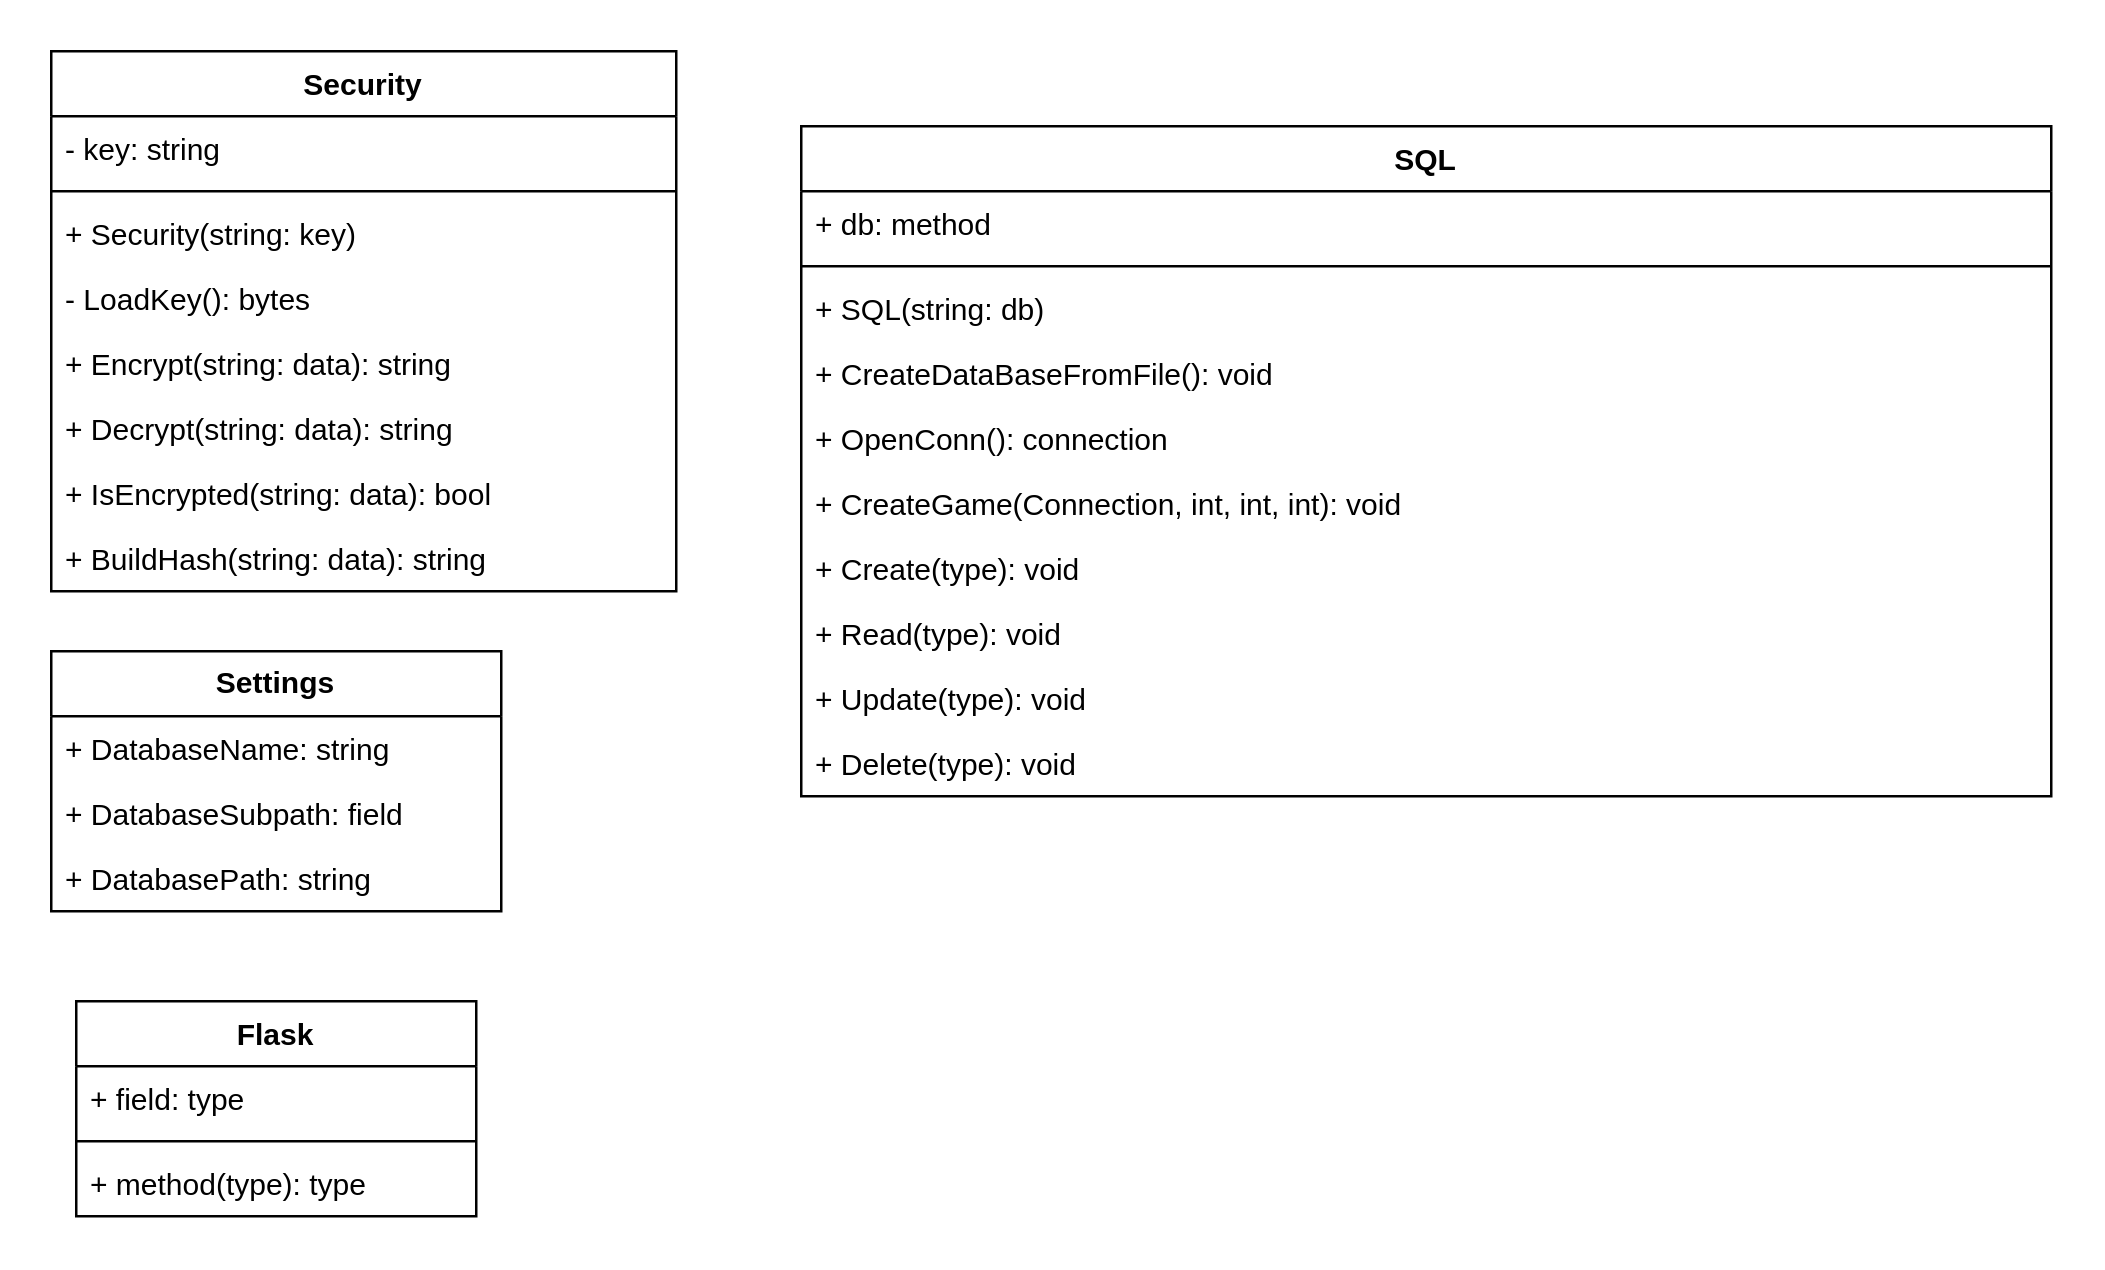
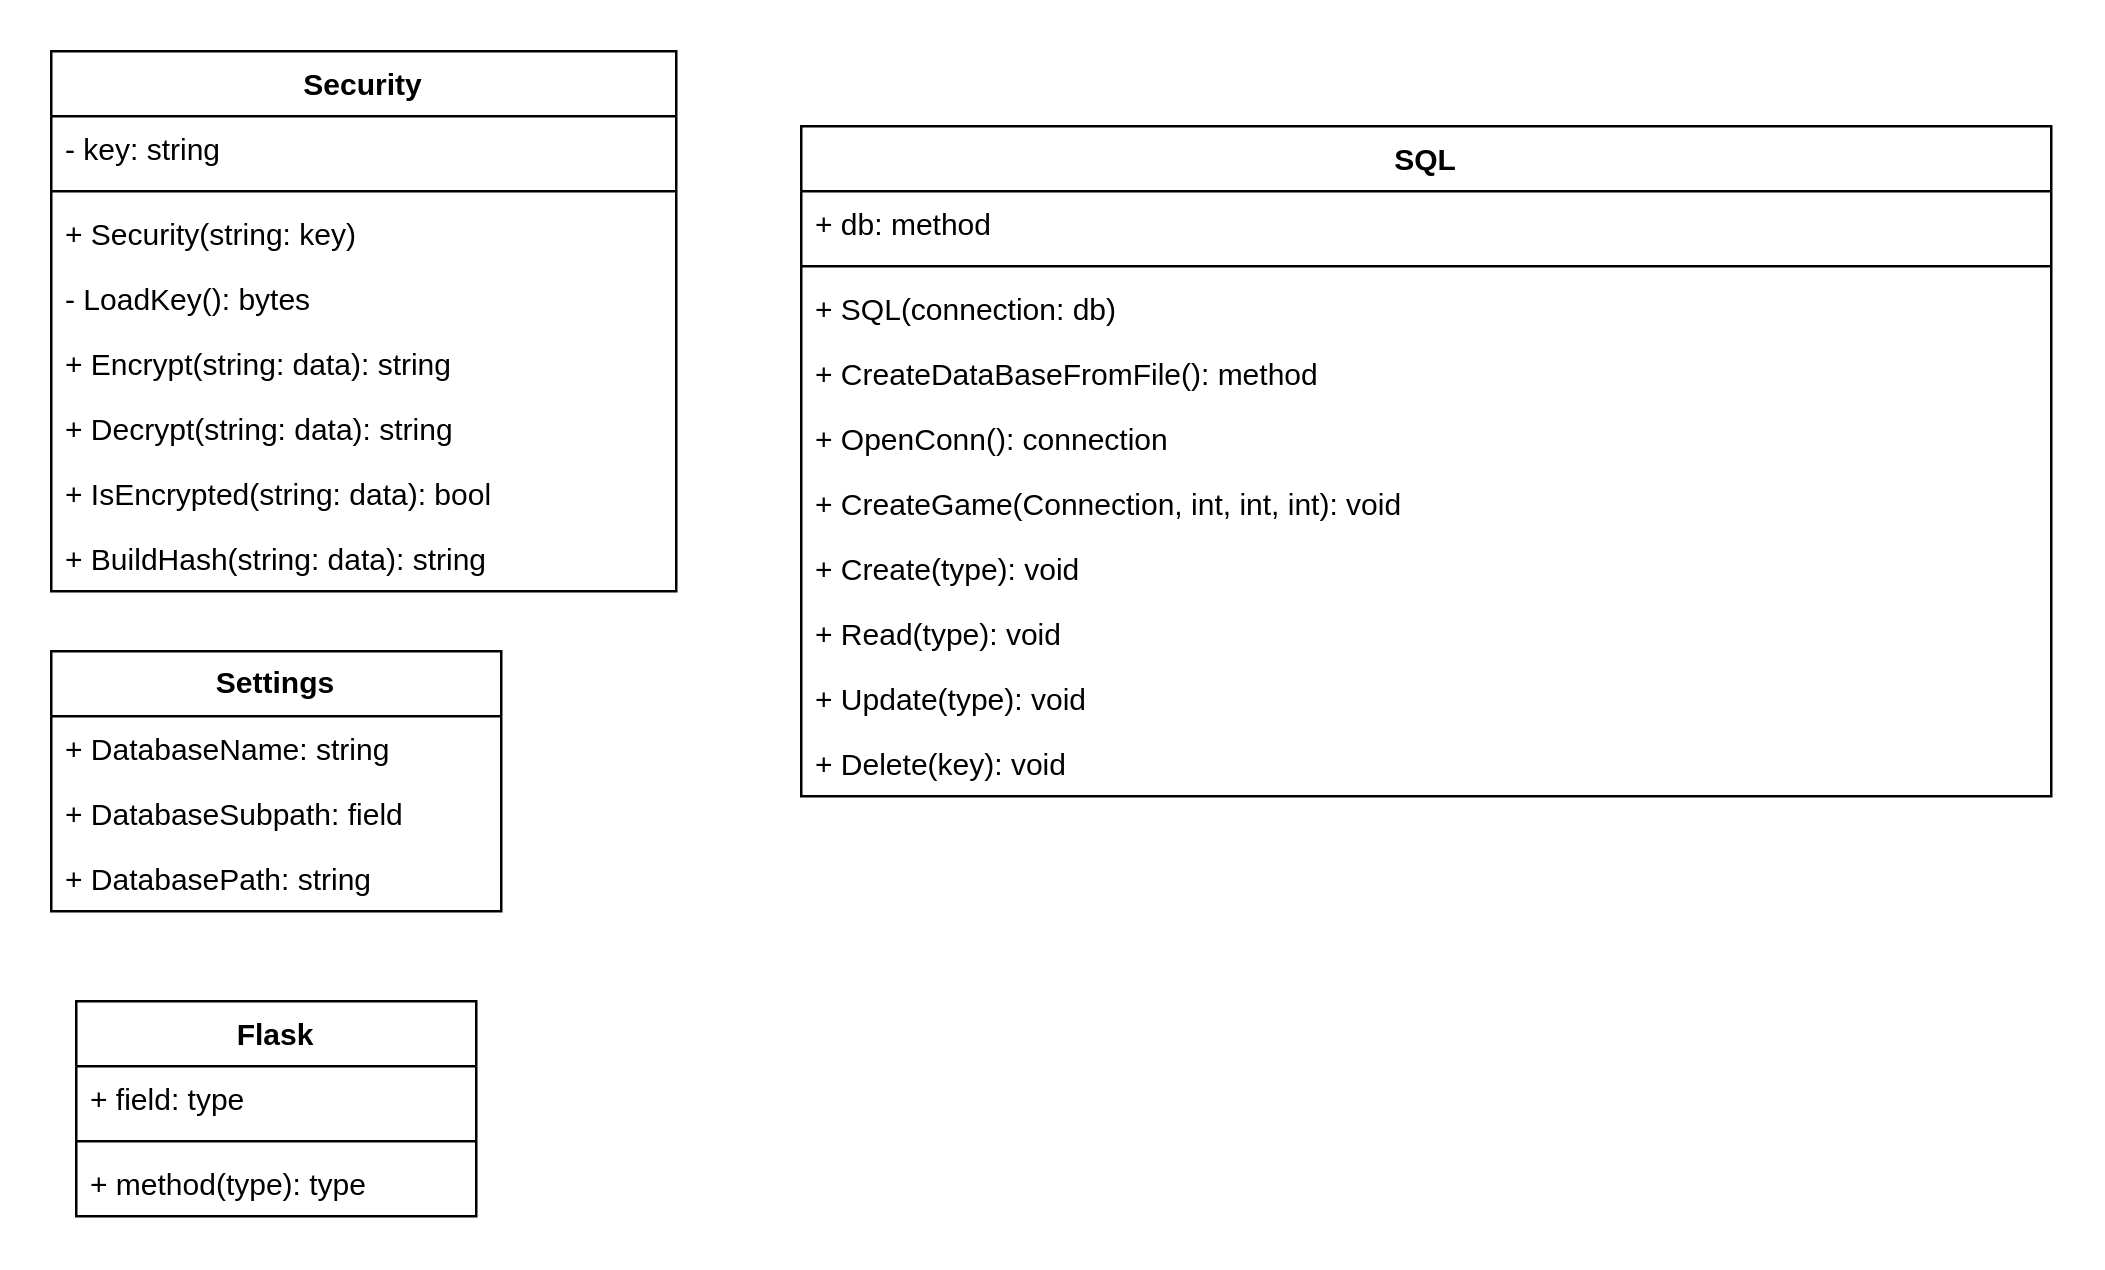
- <mxCell id="14" value="+ SQL(string: db)" style="text;strokeColor=none;fillColor=none;align=left;verticalAlign=top;spacingLeft=4;spacingRight=4;overflow=hidden;rotatable=0;points=[[0,0.5],[1,0.5]];portConstraint=eastwest;whiteSpace=wrap;html=1;" parent="11" vertex="1"><mxGeometry y="60" width="500" height="26" as="geometry" /></mxCell>
+ <mxCell id="14" value="+ SQL(connection: db)" style="text;strokeColor=none;fillColor=none;align=left;verticalAlign=top;spacingLeft=4;spacingRight=4;overflow=hidden;rotatable=0;points=[[0,0.5],[1,0.5]];portConstraint=eastwest;whiteSpace=wrap;html=1;" parent="11" vertex="1"><mxGeometry y="60" width="500" height="26" as="geometry" /></mxCell>
- <mxCell id="15" value="+ CreateDataBaseFromFile(): void" style="text;strokeColor=none;fillColor=none;align=left;verticalAlign=top;spacingLeft=4;spacingRight=4;overflow=hidden;rotatable=0;points=[[0,0.5],[1,0.5]];portConstraint=eastwest;whiteSpace=wrap;html=1;" parent="11" vertex="1"><mxGeometry y="86" width="500" height="26" as="geometry" /></mxCell>
+ <mxCell id="15" value="+ CreateDataBaseFromFile(): method" style="text;strokeColor=none;fillColor=none;align=left;verticalAlign=top;spacingLeft=4;spacingRight=4;overflow=hidden;rotatable=0;points=[[0,0.5],[1,0.5]];portConstraint=eastwest;whiteSpace=wrap;html=1;" parent="11" vertex="1"><mxGeometry y="86" width="500" height="26" as="geometry" /></mxCell>
- <mxCell id="21" value="+ Delete(type): void" style="text;strokeColor=none;fillColor=none;align=left;verticalAlign=top;spacingLeft=4;spacingRight=4;overflow=hidden;rotatable=0;points=[[0,0.5],[1,0.5]];portConstraint=eastwest;whiteSpace=wrap;html=1;" parent="11" vertex="1"><mxGeometry y="242" width="500" height="26" as="geometry" /></mxCell>
+ <mxCell id="21" value="+ Delete(key): void" style="text;strokeColor=none;fillColor=none;align=left;verticalAlign=top;spacingLeft=4;spacingRight=4;overflow=hidden;rotatable=0;points=[[0,0.5],[1,0.5]];portConstraint=eastwest;whiteSpace=wrap;html=1;" parent="11" vertex="1"><mxGeometry y="242" width="500" height="26" as="geometry" /></mxCell>
